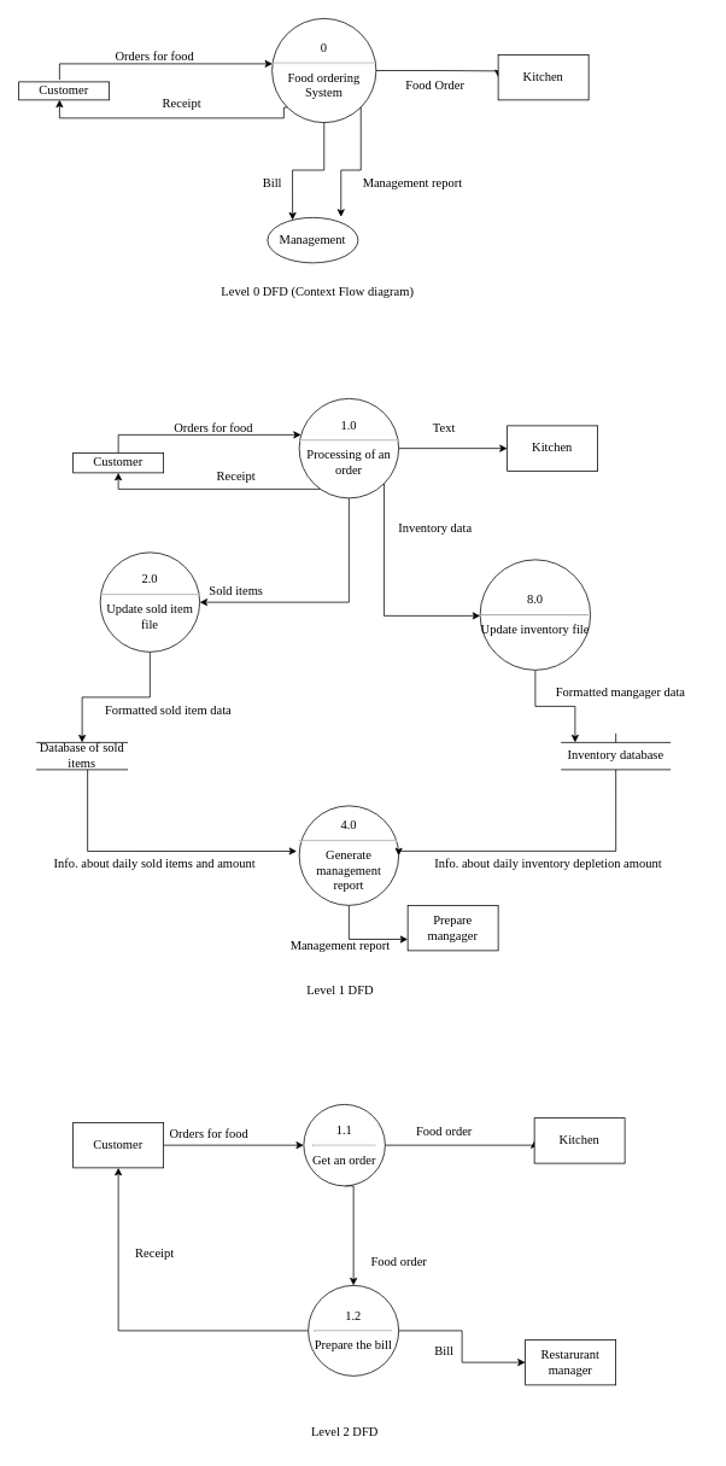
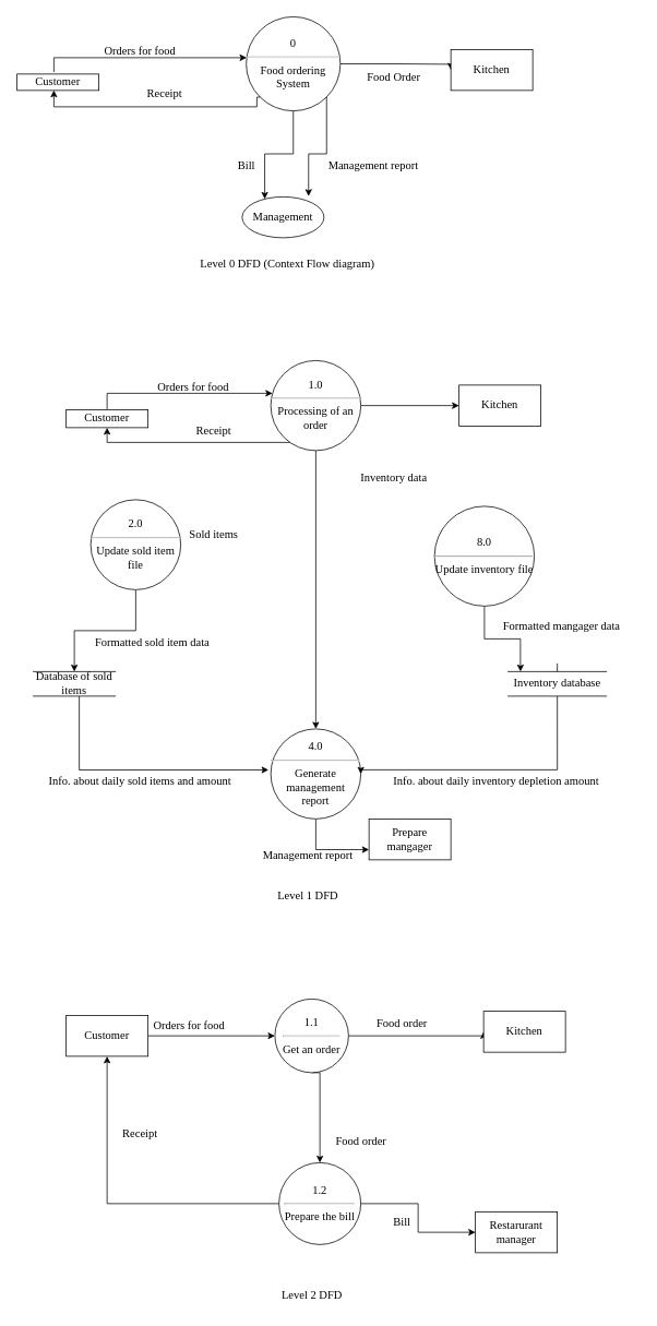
- <mxCell id="32" value="Text" style="text;html=1;align=center;verticalAlign=middle;resizable=0;points=[];autosize=1;strokeColor=none;fillColor=none;fontSize=14;fontStyle=0;fontFamily=Poppins;fontSource=https%3A%2F%2Ffonts.googleapis.com%2Fcss%3Ffamily%3DPoppins;" vertex="1" parent="1"><mxGeometry x="460" y="458" width="60" height="30" as="geometry" /></mxCell>
- <mxCell id="18" style="edgeStyle=orthogonalEdgeStyle;rounded=0;orthogonalLoop=1;jettySize=auto;html=1;exitX=1;exitY=1;exitDx=0;exitDy=0;fontSize=14;fontStyle=0;fontFamily=Poppins;fontSource=https%3A%2F%2Ffonts.googleapis.com%2Fcss%3Ffamily%3DPoppins;" edge="1" parent="1" source="19" target="23"><mxGeometry relative="1" as="geometry"><Array as="points"><mxPoint x="424" y="680" /></Array></mxGeometry></mxCell>
- <mxCell id="17" style="edgeStyle=orthogonalEdgeStyle;rounded=0;orthogonalLoop=1;jettySize=auto;html=1;exitX=0.5;exitY=1;exitDx=0;exitDy=0;entryX=1;entryY=0.5;entryDx=0;entryDy=0;fontSize=14;fontStyle=0;fontFamily=Poppins;fontSource=https%3A%2F%2Ffonts.googleapis.com%2Fcss%3Ffamily%3DPoppins;" edge="1" parent="1" source="19" target="21"><mxGeometry relative="1" as="geometry" /></mxCell>
+ <mxCell id="17" style="edgeStyle=orthogonalEdgeStyle;rounded=0;orthogonalLoop=1;jettySize=auto;html=1;exitX=0.5;exitY=1;exitDx=0;exitDy=0;fontSize=14;fontStyle=0;fontFamily=Poppins;fontSource=https%3A%2F%2Ffonts.googleapis.com%2Fcss%3Ffamily%3DPoppins;" edge="1" parent="1" source="19" target="25"><mxGeometry relative="1" as="geometry" /></mxCell>
